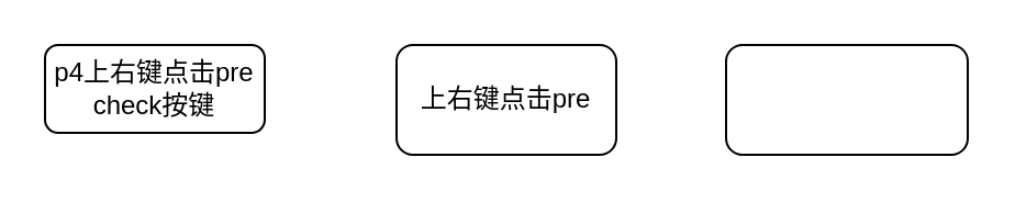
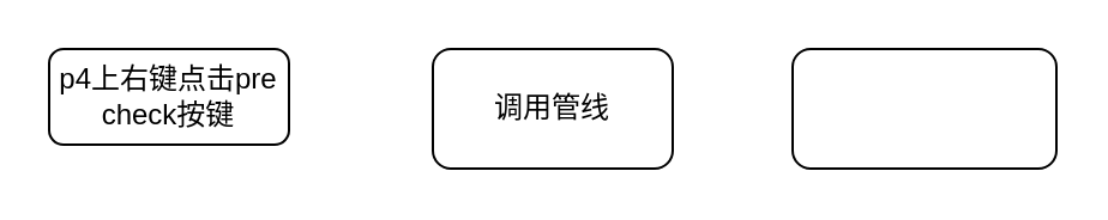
- <mxCell id="3" value="上右键点击pre" style="rounded=1;whiteSpace=wrap;html=1;" vertex="1" parent="1"><mxGeometry x="180" y="20" width="100" height="50" as="geometry" /></mxCell>
+ <mxCell id="3" value="调用管线" style="rounded=1;whiteSpace=wrap;html=1;" vertex="1" parent="1"><mxGeometry x="180" y="20" width="100" height="50" as="geometry" /></mxCell>
